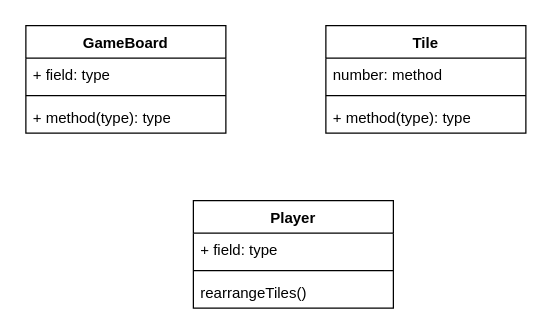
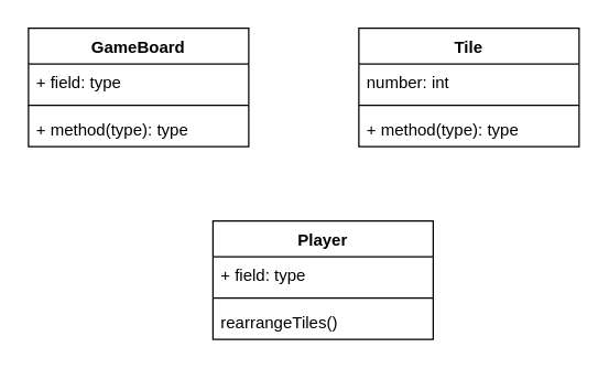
- <mxCell id="7" value="number: method" style="text;strokeColor=none;fillColor=none;align=left;verticalAlign=top;spacingLeft=4;spacingRight=4;overflow=hidden;rotatable=0;points=[[0,0.5],[1,0.5]];portConstraint=eastwest;whiteSpace=wrap;html=1;" vertex="1" parent="6"><mxGeometry y="26" width="160" height="26" as="geometry" /></mxCell>
+ <mxCell id="7" value="number: int" style="text;strokeColor=none;fillColor=none;align=left;verticalAlign=top;spacingLeft=4;spacingRight=4;overflow=hidden;rotatable=0;points=[[0,0.5],[1,0.5]];portConstraint=eastwest;whiteSpace=wrap;html=1;" vertex="1" parent="6"><mxGeometry y="26" width="160" height="26" as="geometry" /></mxCell>
